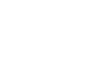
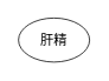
+ <mxCell id="2" value="肝精" style="ellipse;whiteSpace=wrap;html=1;fontSize=15;" parent="1" vertex="1"><mxGeometry x="20" y="20" width="80" height="50" as="geometry" /></mxCell>
